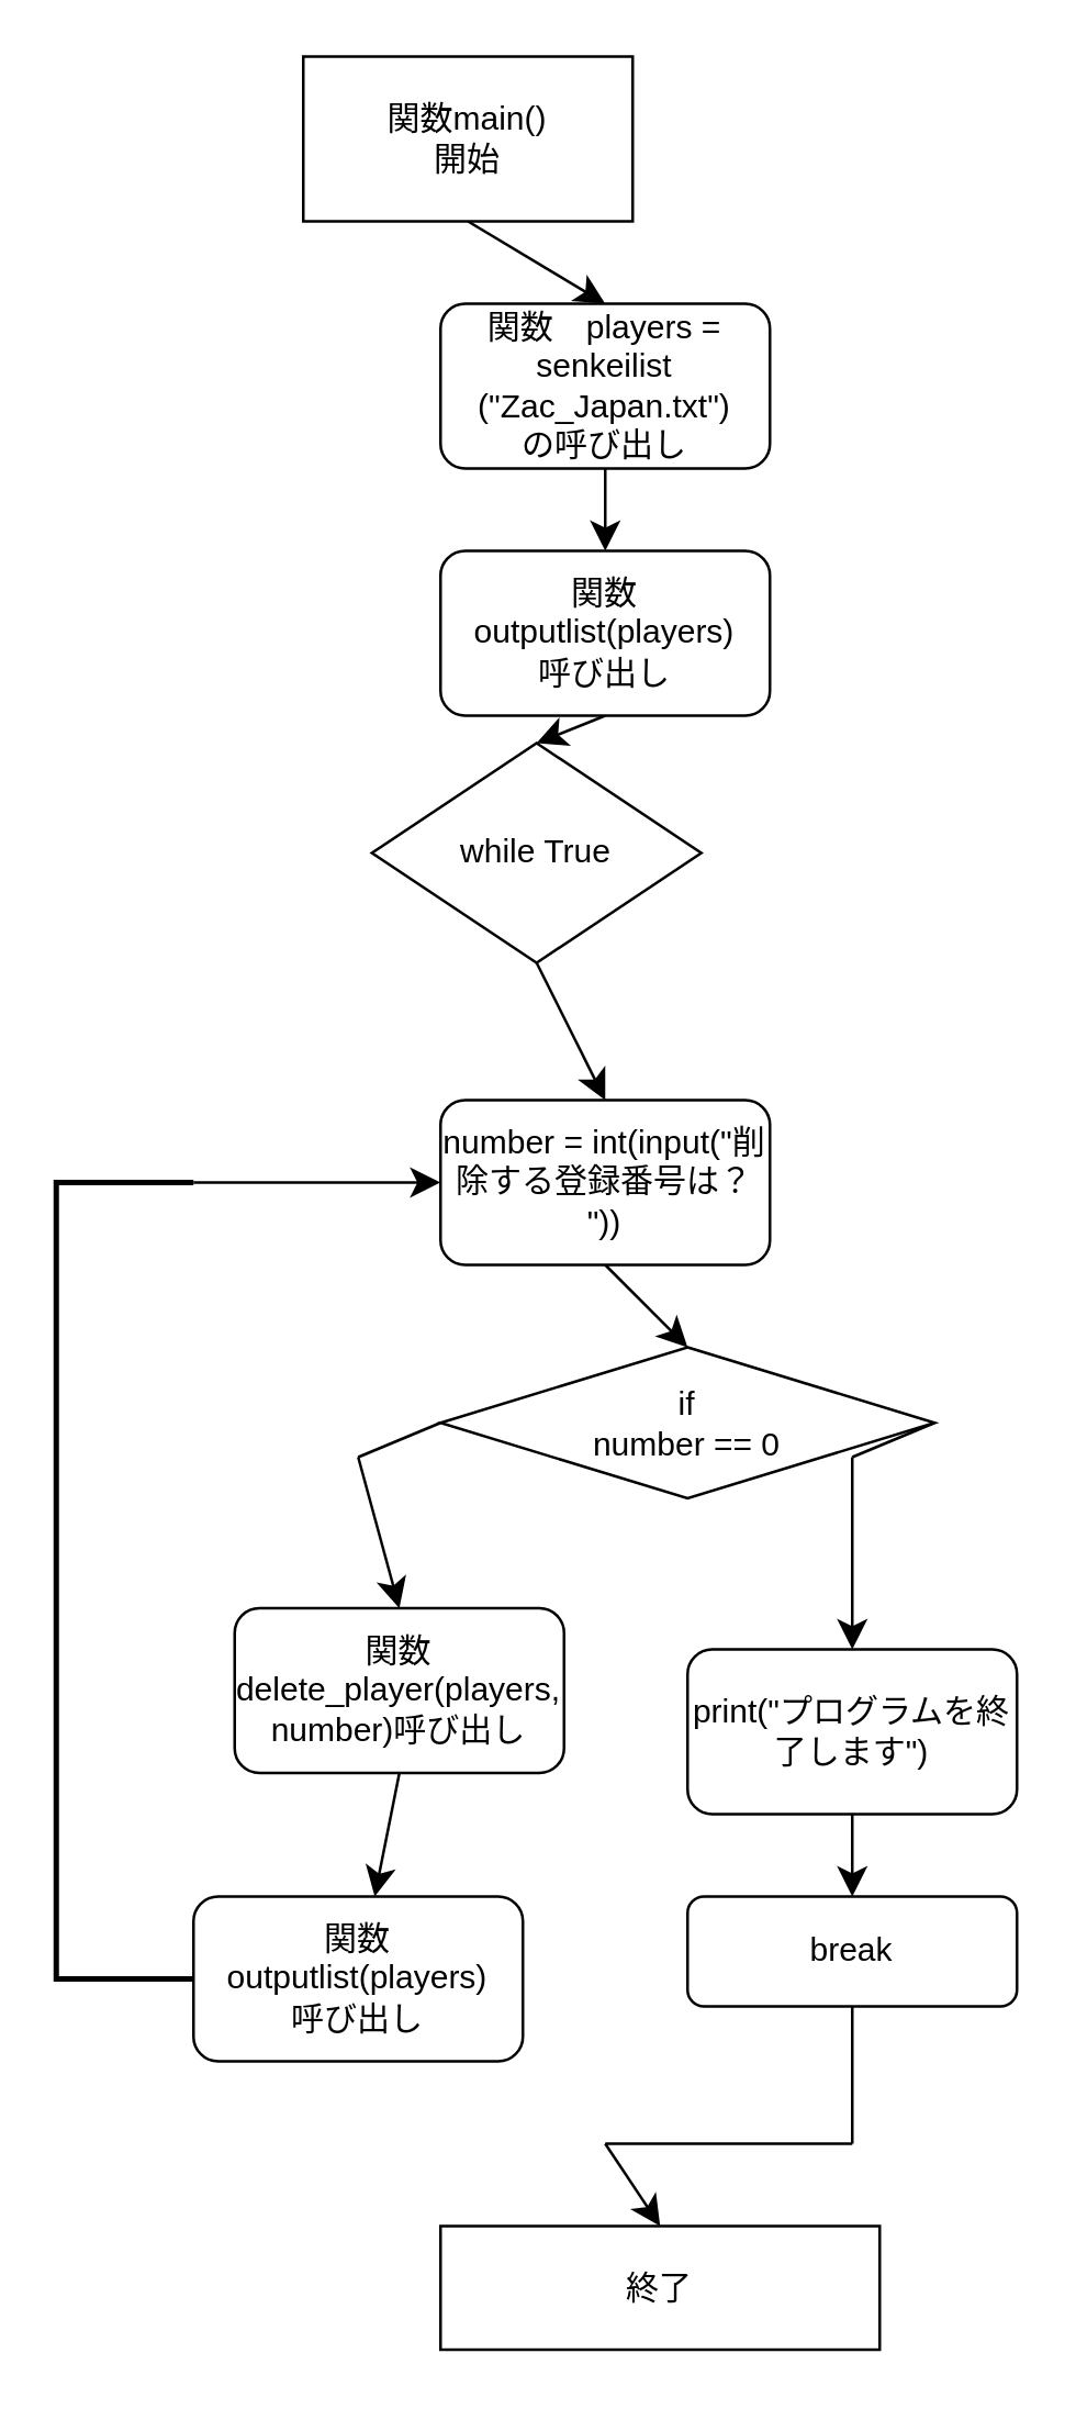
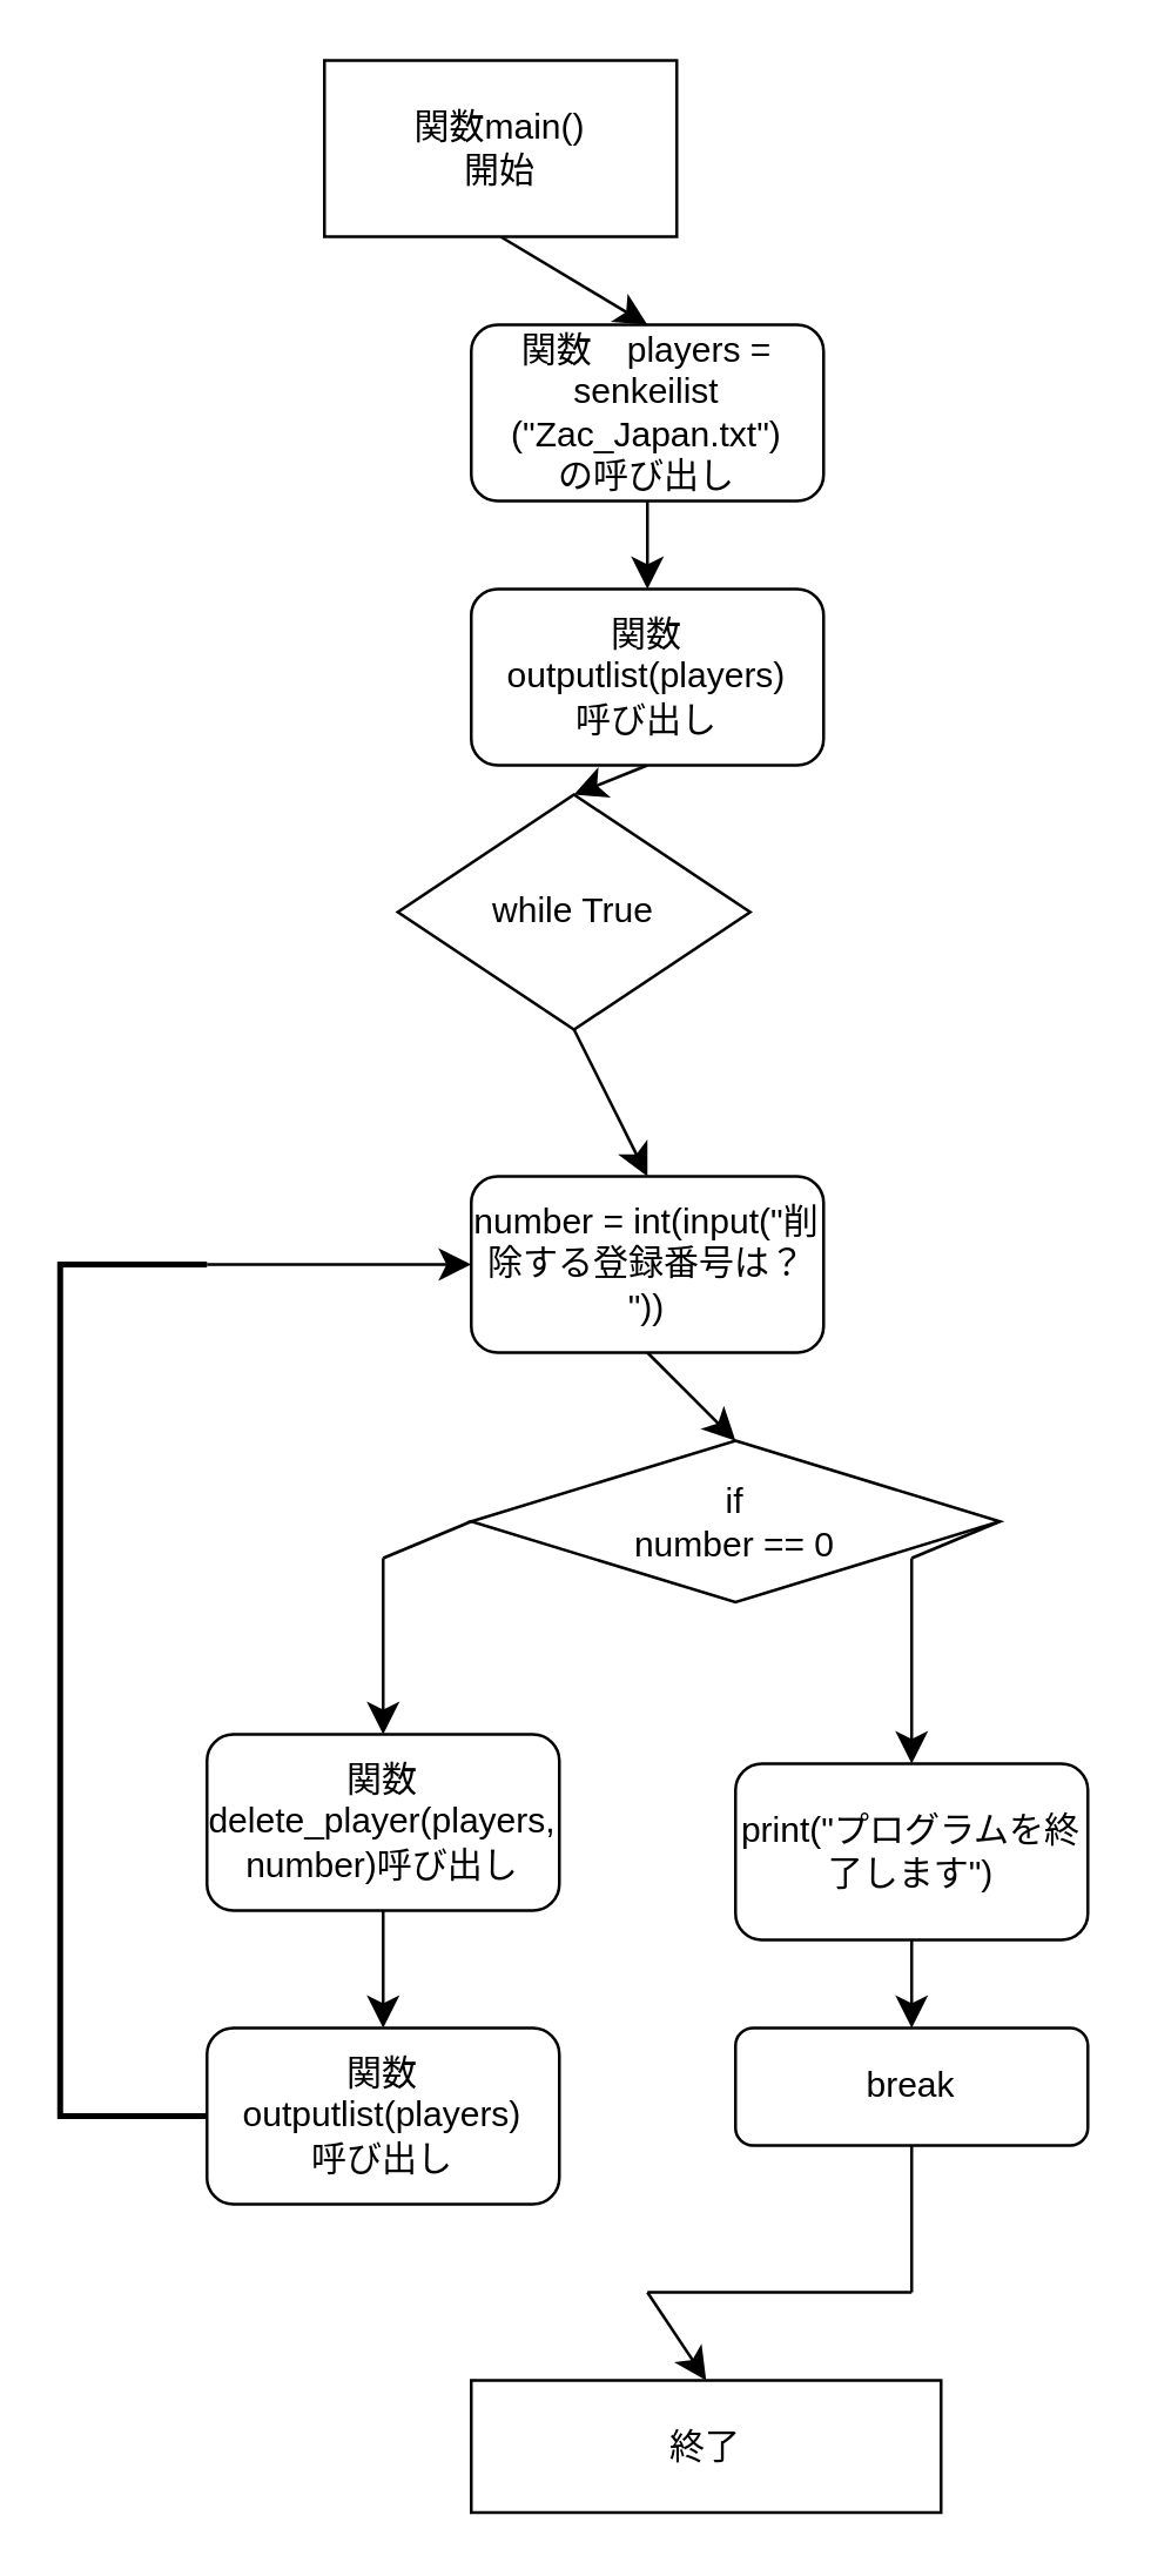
- <mxCell id="20" value="関数delete_player(players, number)呼び出し" style="rounded=1;whiteSpace=wrap;html=1;" vertex="1" parent="1"><mxGeometry x="85" y="585" width="120" height="60" as="geometry" /></mxCell>
+ <mxCell id="20" value="関数delete_player(players, number)呼び出し" style="rounded=1;whiteSpace=wrap;html=1;" vertex="1" parent="1"><mxGeometry x="70" y="590" width="120" height="60" as="geometry" /></mxCell>
